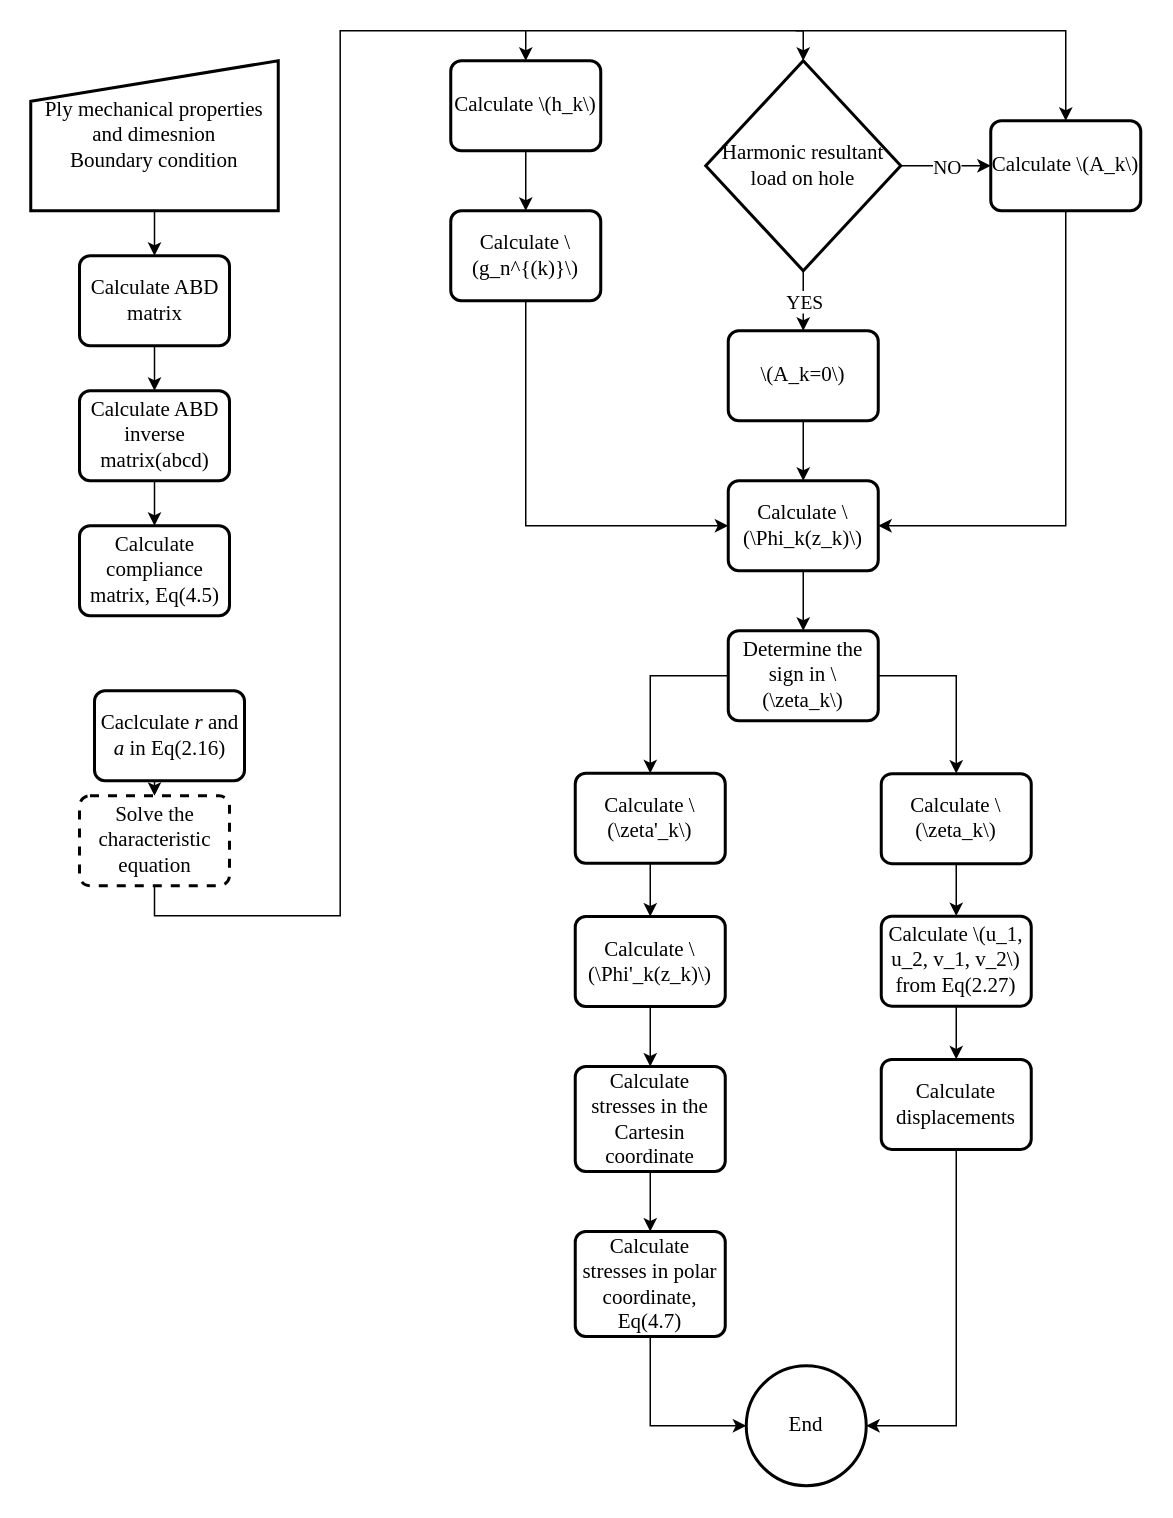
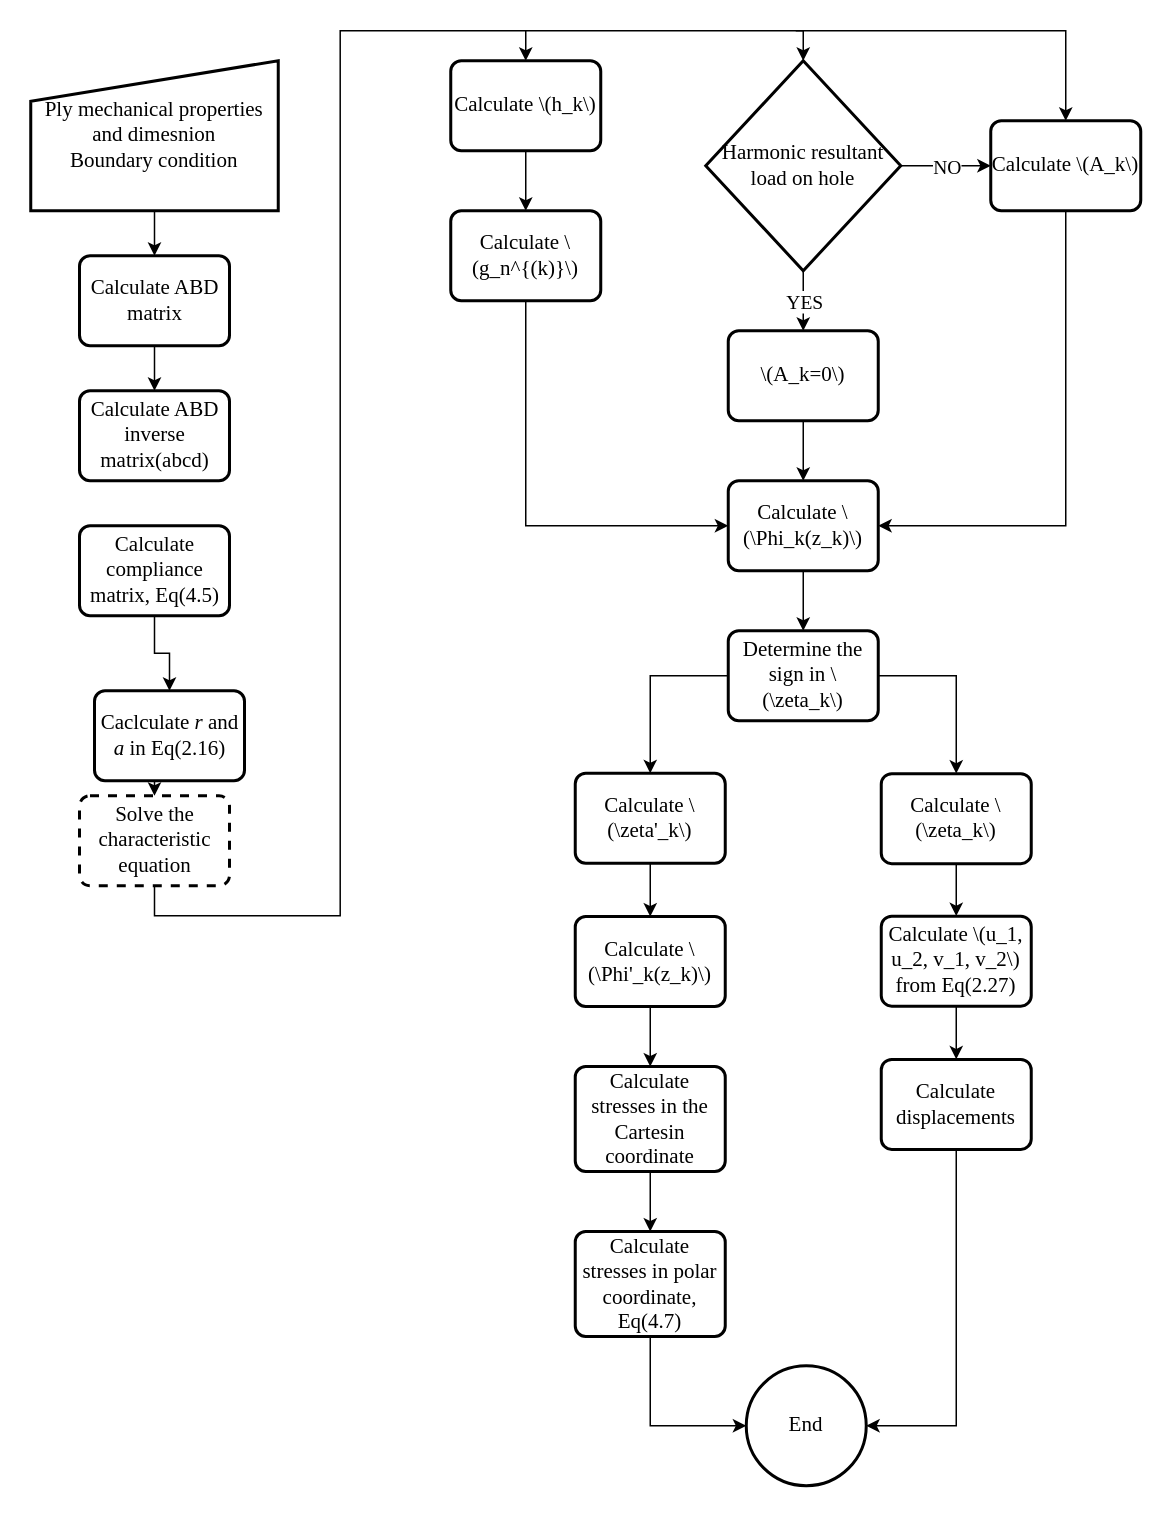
- <mxCell id="6" style="edgeStyle=orthogonalEdgeStyle;rounded=0;orthogonalLoop=1;jettySize=auto;html=1;exitX=0.5;exitY=1;exitDx=0;exitDy=0;entryX=0.5;entryY=0;entryDx=0;entryDy=0;fontSize=13;" parent="1" source="7" target="9" edge="1"><mxGeometry relative="1" as="geometry" /></mxCell>
+ <mxCell id="8" style="edgeStyle=orthogonalEdgeStyle;rounded=0;orthogonalLoop=1;jettySize=auto;html=1;exitX=0.5;exitY=1;exitDx=0;exitDy=0;entryX=0.5;entryY=0;entryDx=0;entryDy=0;fontSize=13;" parent="1" source="9" target="11" edge="1"><mxGeometry relative="1" as="geometry" /></mxCell>
